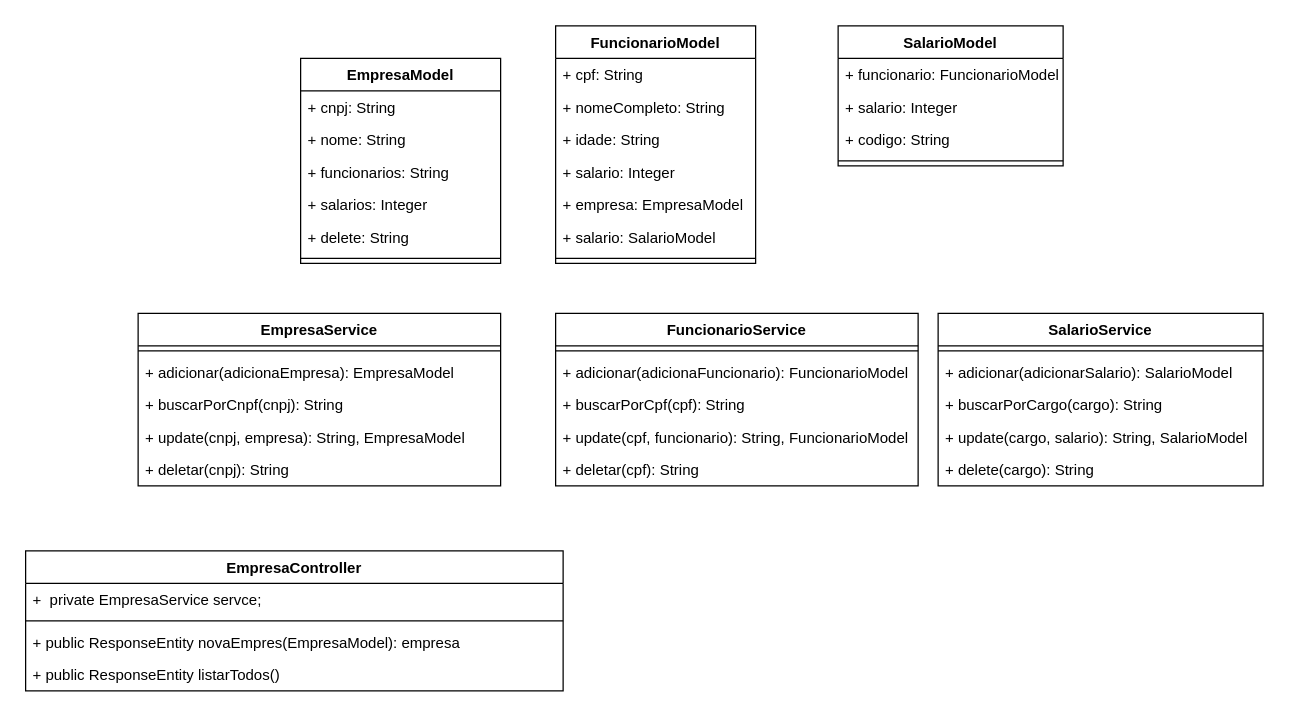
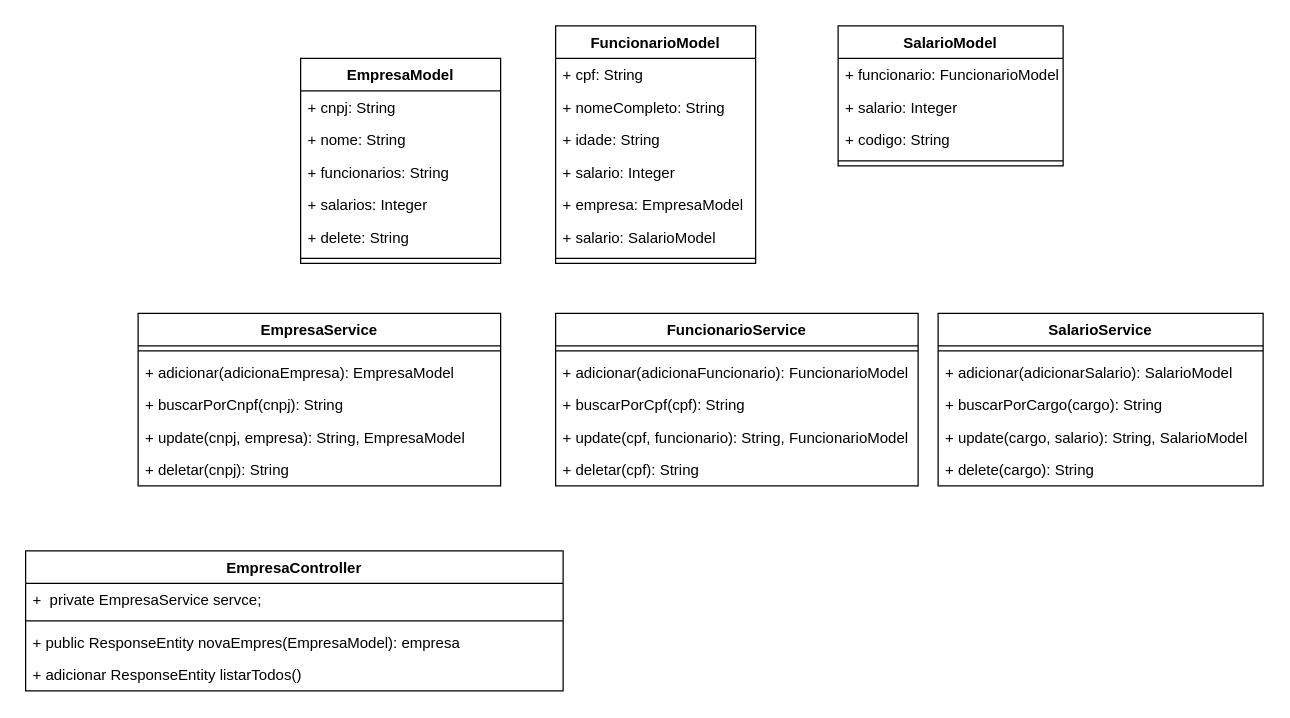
- <mxCell id="44" value="+ public ResponseEntity listarTodos()" style="text;strokeColor=none;fillColor=none;align=left;verticalAlign=top;spacingLeft=4;spacingRight=4;overflow=hidden;rotatable=0;points=[[0,0.5],[1,0.5]];portConstraint=eastwest;whiteSpace=wrap;html=1;" vertex="1" parent="40"><mxGeometry y="86" width="430" height="26" as="geometry" /></mxCell>
+ <mxCell id="44" value="+ adicionar ResponseEntity listarTodos()" style="text;strokeColor=none;fillColor=none;align=left;verticalAlign=top;spacingLeft=4;spacingRight=4;overflow=hidden;rotatable=0;points=[[0,0.5],[1,0.5]];portConstraint=eastwest;whiteSpace=wrap;html=1;" vertex="1" parent="40"><mxGeometry y="86" width="430" height="26" as="geometry" /></mxCell>
